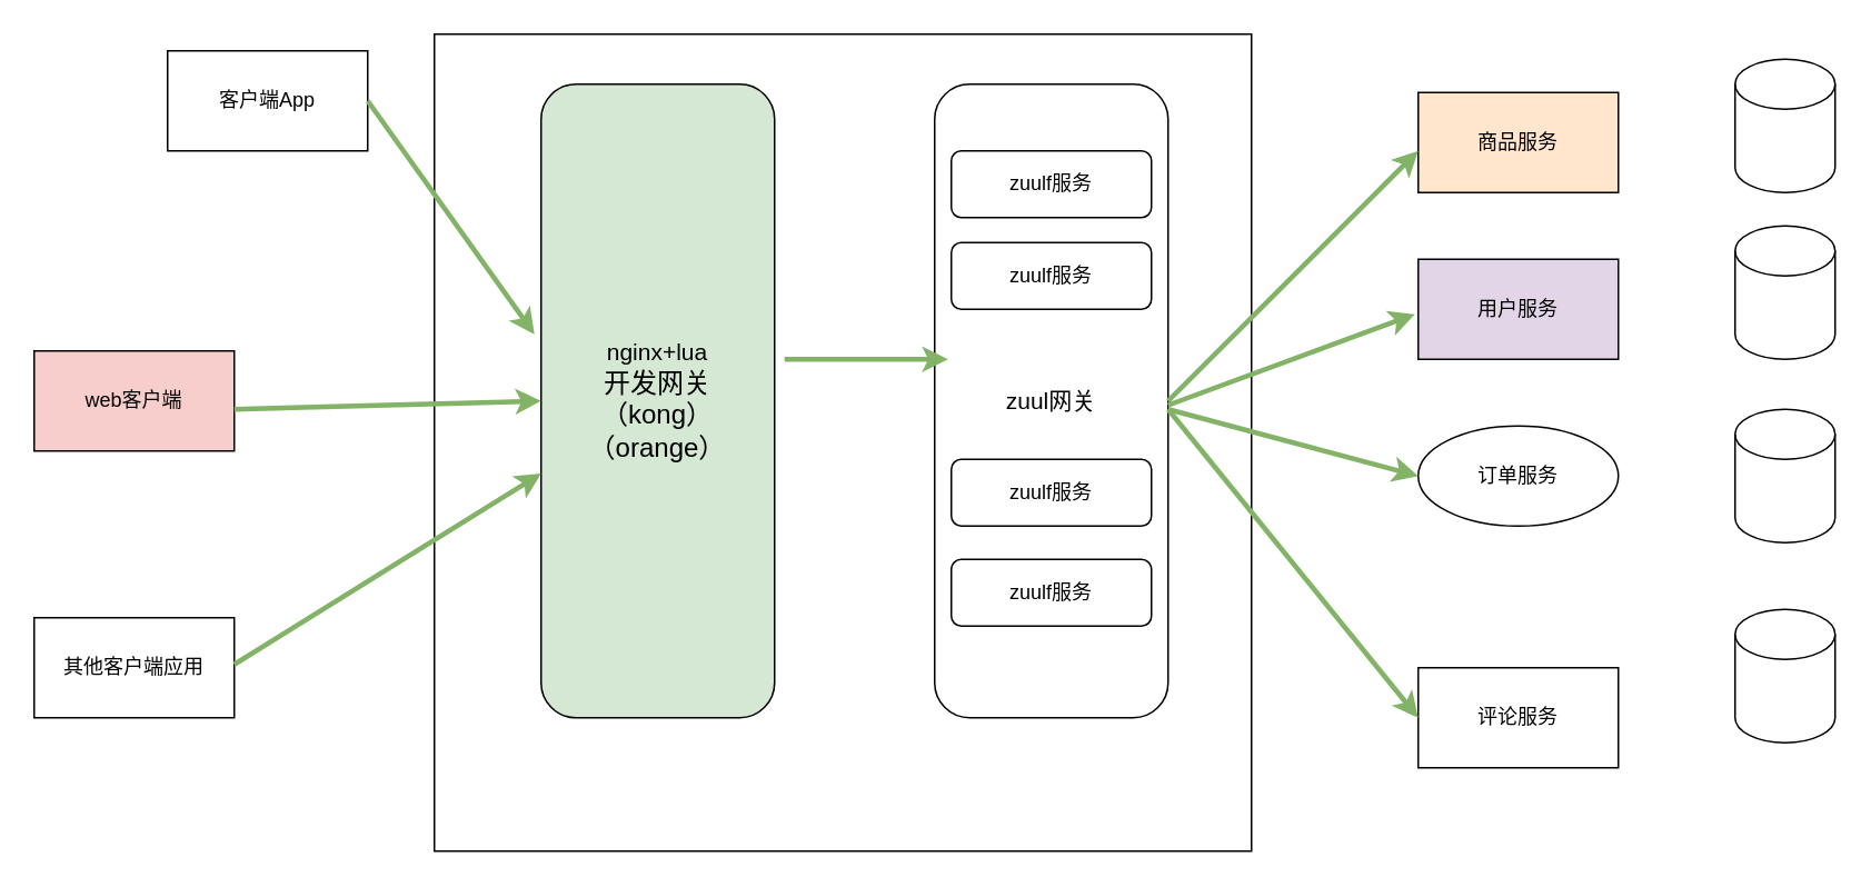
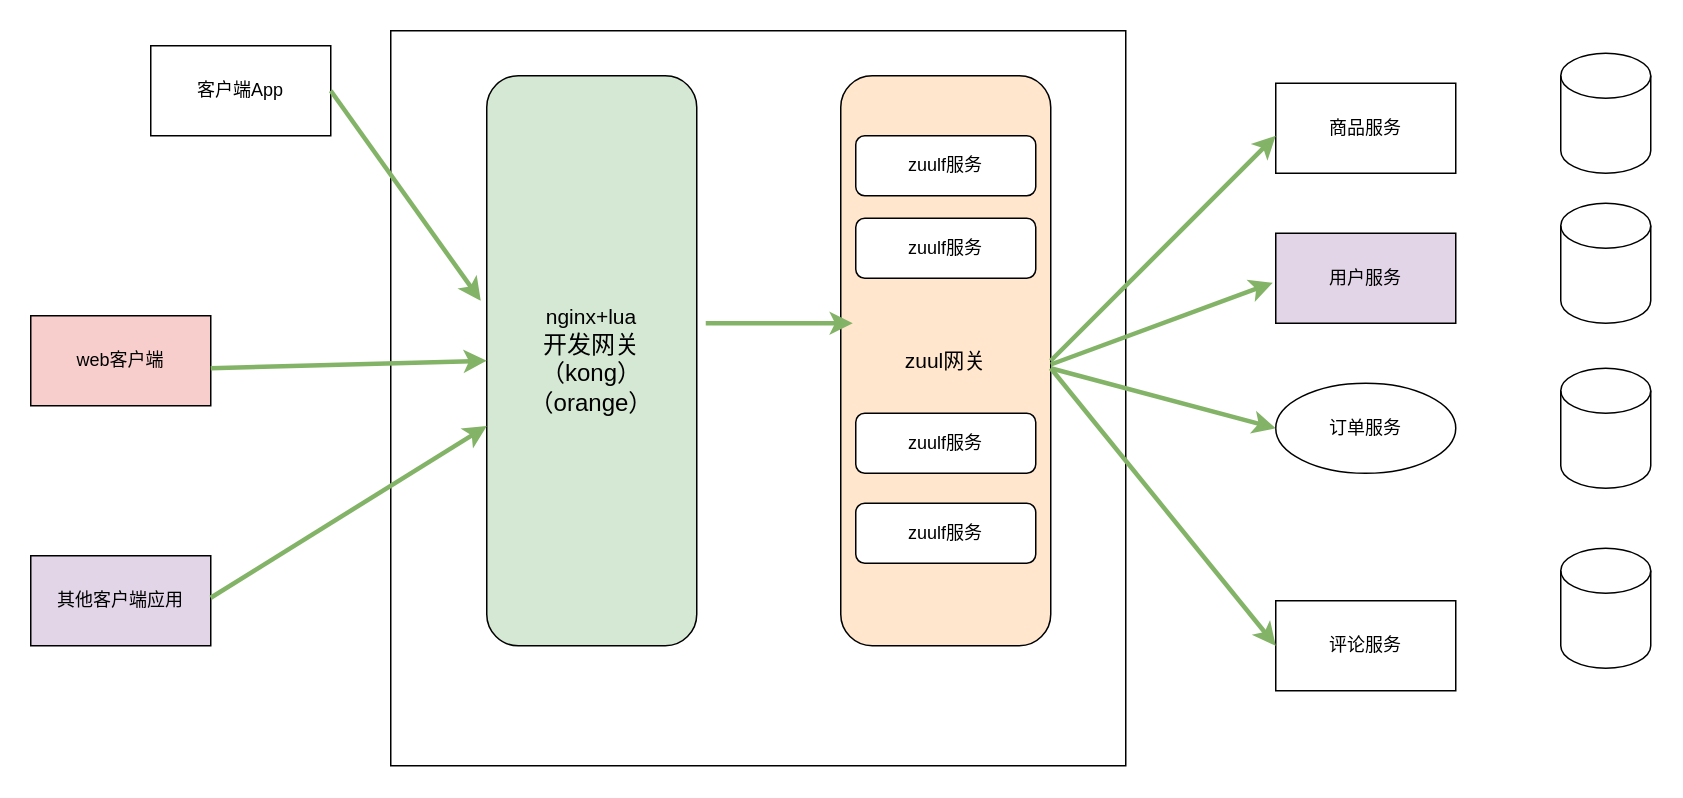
- <mxCell id="8" value="商品服务" style="rounded=0;whiteSpace=wrap;html=1;fillColor=#ffe6cc;" vertex="1" parent="1"><mxGeometry x="850" y="55" width="120" height="60" as="geometry" /></mxCell>
+ <mxCell id="8" value="商品服务" style="rounded=0;whiteSpace=wrap;html=1;" vertex="1" parent="1"><mxGeometry x="850" y="55" width="120" height="60" as="geometry" /></mxCell>
- <mxCell id="7" value="&lt;font style=&quot;font-size: 14px&quot;&gt;zuul网关&lt;/font&gt;" style="rounded=1;whiteSpace=wrap;html=1;" vertex="1" parent="1"><mxGeometry x="560" y="50" width="140" height="380" as="geometry" /></mxCell>
+ <mxCell id="7" value="&lt;font style=&quot;font-size: 14px&quot;&gt;zuul网关&lt;/font&gt;" style="rounded=1;whiteSpace=wrap;html=1;fillColor=#ffe6cc;" vertex="1" parent="1"><mxGeometry x="560" y="50" width="140" height="380" as="geometry" /></mxCell>
- <mxCell id="5" value="其他客户端应用" style="rounded=0;whiteSpace=wrap;html=1;" vertex="1" parent="1"><mxGeometry x="20" y="370" width="120" height="60" as="geometry" /></mxCell>
+ <mxCell id="5" value="其他客户端应用" style="rounded=0;whiteSpace=wrap;html=1;fillColor=#e1d5e7;" vertex="1" parent="1"><mxGeometry x="20" y="370" width="120" height="60" as="geometry" /></mxCell>
